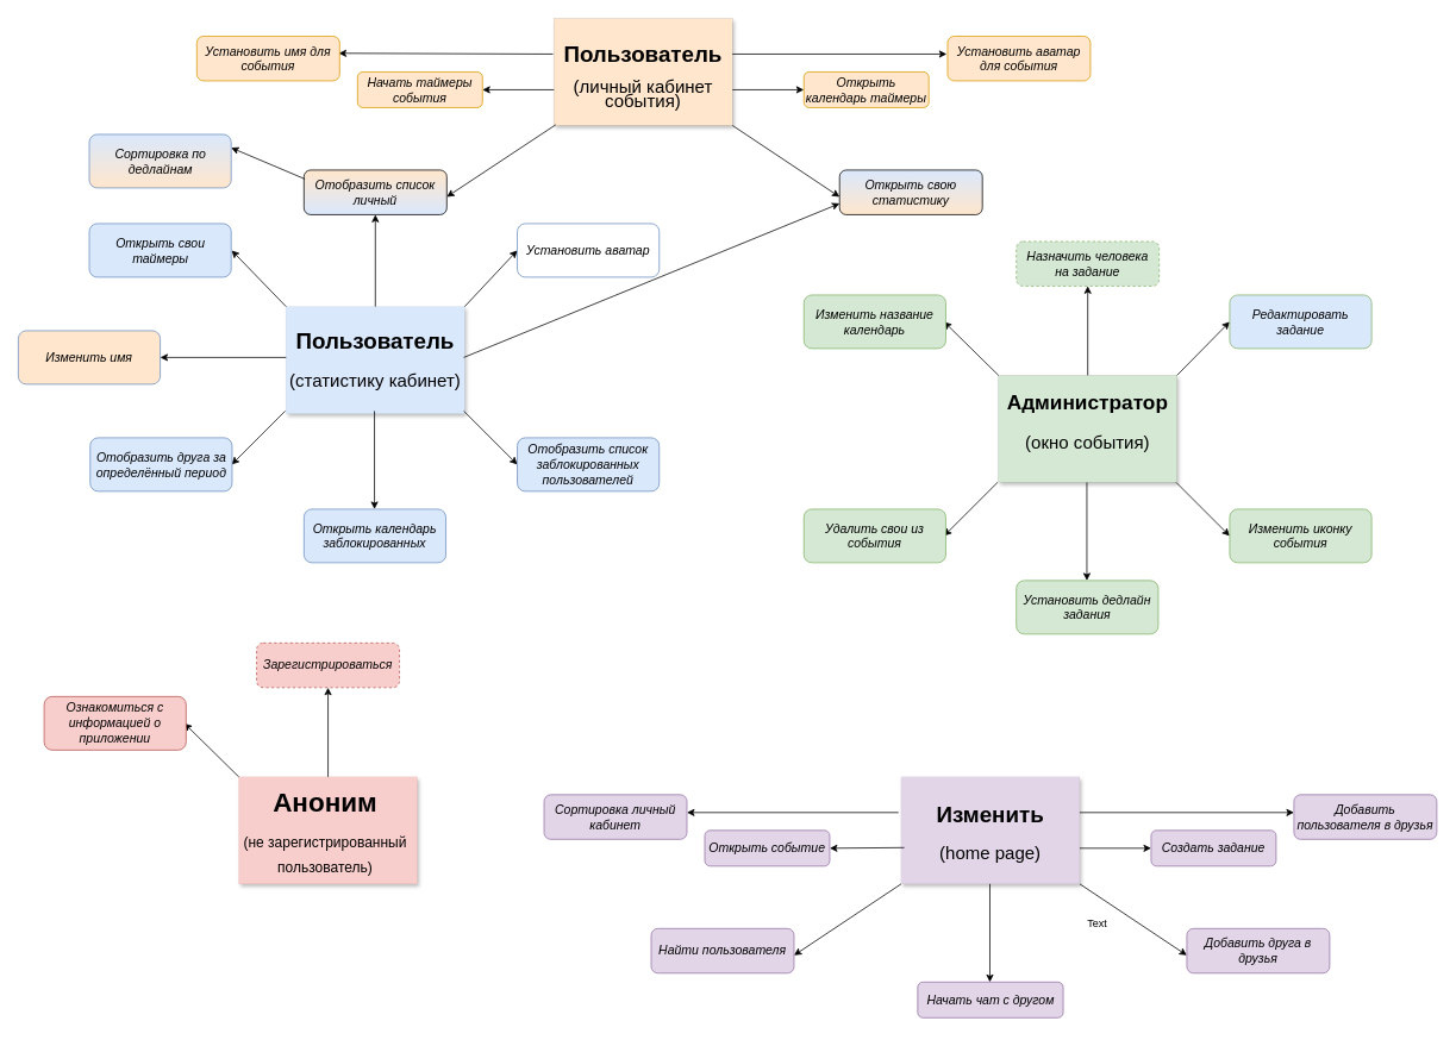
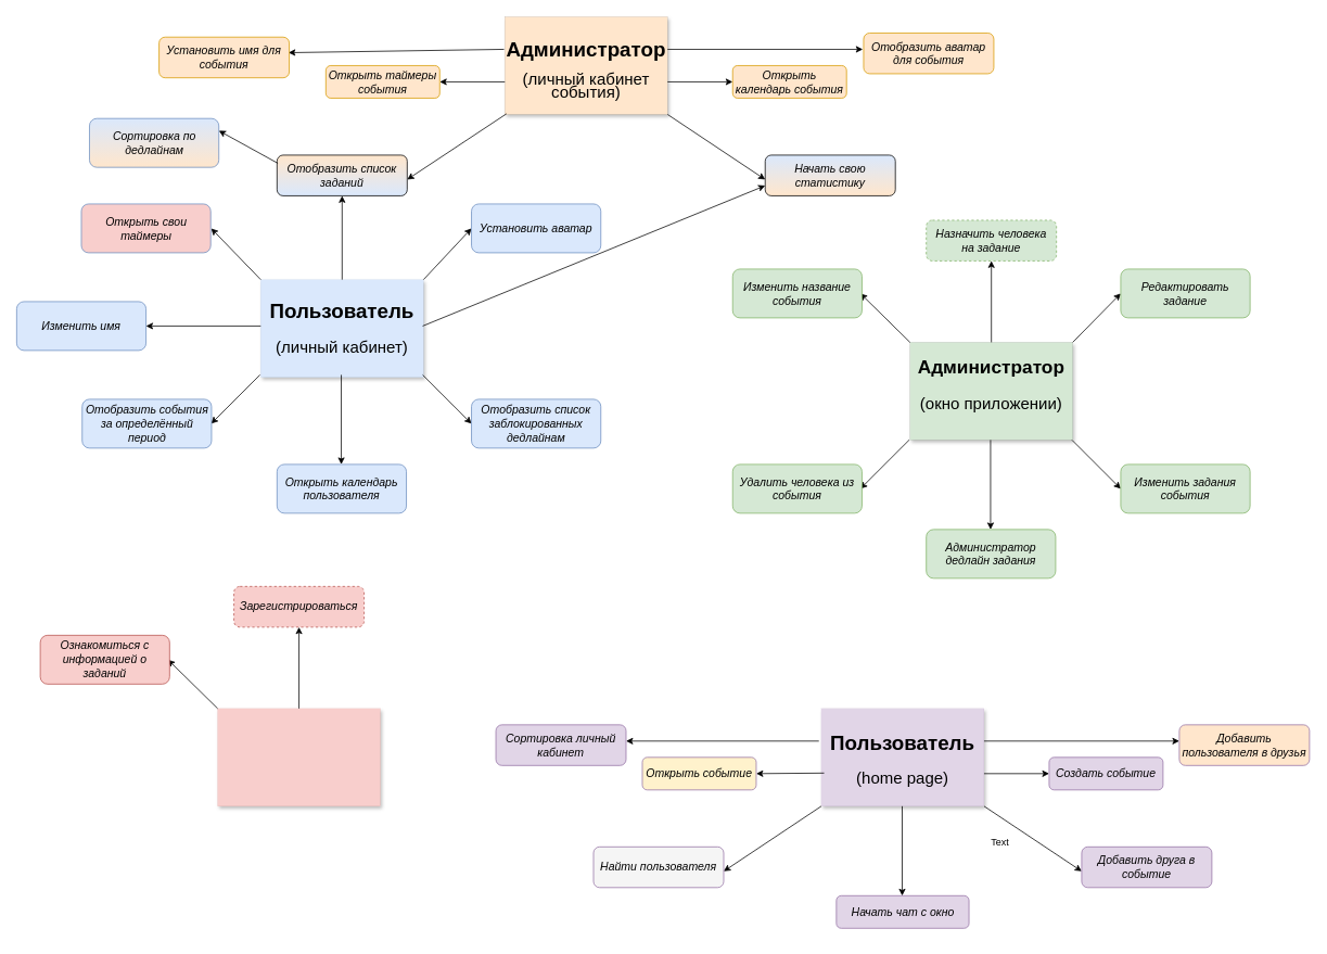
- <mxCell id="39" value="&lt;h1 style=&quot;margin-top: 0px; font-size: 25px; line-height: 110%;&quot;&gt;&lt;font style=&quot;font-size: 25px;&quot;&gt;Пользователь&lt;/font&gt;&lt;/h1&gt;&lt;div style=&quot;line-height: 110%;&quot;&gt;&lt;font style=&quot;font-size: 20px;&quot;&gt;(личный кабинет события)&lt;/font&gt;&lt;/div&gt;" style="text;html=1;whiteSpace=wrap;overflow=hidden;rounded=0;align=center;" vertex="1" parent="1"><mxGeometry x="620" y="40" width="200" height="90" as="geometry" /></mxCell>
+ <mxCell id="39" value="&lt;h1 style=&quot;margin-top: 0px; font-size: 25px; line-height: 110%;&quot;&gt;&lt;font style=&quot;font-size: 25px;&quot;&gt;Администратор&lt;/font&gt;&lt;/h1&gt;&lt;div style=&quot;line-height: 110%;&quot;&gt;&lt;font style=&quot;font-size: 20px;&quot;&gt;(личный кабинет события)&lt;/font&gt;&lt;/div&gt;" style="text;html=1;whiteSpace=wrap;overflow=hidden;rounded=0;align=center;" vertex="1" parent="1"><mxGeometry x="620" y="40" width="200" height="90" as="geometry" /></mxCell>
- <mxCell id="12" value="&lt;font style=&quot;font-size: 14px;&quot;&gt;&lt;i&gt;Установить имя для события&lt;/i&gt;&lt;/font&gt;" style="rounded=1;whiteSpace=wrap;html=1;fillColor=#FFE6CC;strokeColor=#d79b00;gradientColor=none;" vertex="1" parent="1"><mxGeometry x="220" y="40" width="160" height="50" as="geometry" /></mxCell>
+ <mxCell id="12" value="&lt;font style=&quot;font-size: 14px;&quot;&gt;&lt;i&gt;Установить имя для события&lt;/i&gt;&lt;/font&gt;" style="rounded=1;whiteSpace=wrap;html=1;fillColor=#FFE6CC;strokeColor=#d79b00;gradientColor=none;" vertex="1" parent="1"><mxGeometry x="195" y="45" width="160" height="50" as="geometry" /></mxCell>
- <mxCell id="6" value="&lt;font style=&quot;font-size: 14px;&quot;&gt;&lt;i&gt;Установить аватар для события&lt;/i&gt;&lt;/font&gt;" style="rounded=1;whiteSpace=wrap;html=1;fillColor=#ffe6cc;strokeColor=#d79b00;" vertex="1" parent="1"><mxGeometry x="1061" y="40" width="160" height="50" as="geometry" /></mxCell>
+ <mxCell id="6" value="&lt;font style=&quot;font-size: 14px;&quot;&gt;&lt;i&gt;Отобразить аватар для события&lt;/i&gt;&lt;/font&gt;" style="rounded=1;whiteSpace=wrap;html=1;fillColor=#ffe6cc;strokeColor=#d79b00;" vertex="1" parent="1"><mxGeometry x="1061" y="40" width="160" height="50" as="geometry" /></mxCell>
- <mxCell id="13" value="&lt;i&gt;&lt;font style=&quot;font-size: 14px;&quot;&gt;Начать таймеры события&lt;/font&gt;&lt;/i&gt;" style="rounded=1;whiteSpace=wrap;html=1;fillColor=#ffe6cc;strokeColor=#d79b00;" vertex="1" parent="1"><mxGeometry x="400" y="80" width="140" height="40" as="geometry" /></mxCell>
+ <mxCell id="13" value="&lt;i&gt;&lt;font style=&quot;font-size: 14px;&quot;&gt;Открыть таймеры события&lt;/font&gt;&lt;/i&gt;" style="rounded=1;whiteSpace=wrap;html=1;fillColor=#ffe6cc;strokeColor=#d79b00;" vertex="1" parent="1"><mxGeometry x="400" y="80" width="140" height="40" as="geometry" /></mxCell>
- <mxCell id="7" value="&lt;i&gt;&lt;font style=&quot;font-size: 14px;&quot;&gt;Открыть календарь таймеры&lt;/font&gt;&lt;/i&gt;" style="rounded=1;whiteSpace=wrap;html=1;fillColor=#ffe6cc;strokeColor=#d79b00;" vertex="1" parent="1"><mxGeometry x="900" y="80" width="140" height="40" as="geometry" /></mxCell>
+ <mxCell id="7" value="&lt;i&gt;&lt;font style=&quot;font-size: 14px;&quot;&gt;Открыть календарь события&lt;/font&gt;&lt;/i&gt;" style="rounded=1;whiteSpace=wrap;html=1;fillColor=#ffe6cc;strokeColor=#d79b00;" vertex="1" parent="1"><mxGeometry x="900" y="80" width="140" height="40" as="geometry" /></mxCell>
- <mxCell id="18" value="&lt;font style=&quot;font-size: 14px;&quot;&gt;&lt;i&gt;Сортировка по дедлайнам&lt;/i&gt;&lt;/font&gt;" style="rounded=1;whiteSpace=wrap;html=1;fillColor=#dae8fc;strokeColor=#6c8ebf;gradientColor=#ffe6cc;" vertex="1" parent="1"><mxGeometry x="99.5" y="150" width="159" height="60" as="geometry" /></mxCell>
+ <mxCell id="18" value="&lt;font style=&quot;font-size: 14px;&quot;&gt;&lt;i&gt;Сортировка по дедлайнам&lt;/i&gt;&lt;/font&gt;" style="rounded=1;whiteSpace=wrap;html=1;fillColor=#dae8fc;strokeColor=#6c8ebf;gradientColor=#ffe6cc;" vertex="1" parent="1"><mxGeometry x="109.5" y="145" width="159" height="60" as="geometry" /></mxCell>
- <mxCell id="14" value="&lt;font style=&quot;font-size: 14px;&quot;&gt;&lt;i&gt;Отобразить список личный&lt;/i&gt;&lt;/font&gt;" style="rounded=1;whiteSpace=wrap;html=1;gradientColor=#dae8fc;fillColor=#ffe6cc;" vertex="1" parent="1"><mxGeometry x="340" y="190" width="160" height="50" as="geometry" /></mxCell>
+ <mxCell id="14" value="&lt;font style=&quot;font-size: 14px;&quot;&gt;&lt;i&gt;Отобразить список заданий&lt;/i&gt;&lt;/font&gt;" style="rounded=1;whiteSpace=wrap;html=1;gradientColor=#dae8fc;fillColor=#ffe6cc;" vertex="1" parent="1"><mxGeometry x="340" y="190" width="160" height="50" as="geometry" /></mxCell>
- <mxCell id="8" value="&lt;i&gt;&lt;font style=&quot;font-size: 14px;&quot;&gt;Открыть свою статистику&lt;/font&gt;&lt;/i&gt;" style="rounded=1;whiteSpace=wrap;html=1;gradientColor=#ffe6cc;fillColor=#dae8fc;" vertex="1" parent="1"><mxGeometry x="940" y="190" width="160" height="50" as="geometry" /></mxCell>
+ <mxCell id="8" value="&lt;i&gt;&lt;font style=&quot;font-size: 14px;&quot;&gt;Начать свою статистику&lt;/font&gt;&lt;/i&gt;" style="rounded=1;whiteSpace=wrap;html=1;gradientColor=#ffe6cc;fillColor=#dae8fc;" vertex="1" parent="1"><mxGeometry x="940" y="190" width="160" height="50" as="geometry" /></mxCell>
- <mxCell id="27" value="&lt;font style=&quot;font-size: 14px;&quot;&gt;&lt;i&gt;Открыть свои таймеры&lt;/i&gt;&lt;/font&gt;" style="rounded=1;whiteSpace=wrap;html=1;shadow=0;fillColor=#dae8fc;strokeColor=#6c8ebf;" vertex="1" parent="1"><mxGeometry x="99.5" y="250" width="159" height="60" as="geometry" /></mxCell>
+ <mxCell id="27" value="&lt;font style=&quot;font-size: 14px;&quot;&gt;&lt;i&gt;Открыть свои таймеры&lt;/i&gt;&lt;/font&gt;" style="rounded=1;whiteSpace=wrap;html=1;shadow=0;fillColor=#f8cecc;strokeColor=#6c8ebf;" vertex="1" parent="1"><mxGeometry x="99.5" y="250" width="159" height="60" as="geometry" /></mxCell>
- <mxCell id="29" value="&lt;font style=&quot;font-size: 14px;&quot;&gt;&lt;i&gt;Установить аватар&lt;/i&gt;&lt;/font&gt;" style="rounded=1;whiteSpace=wrap;html=1;fillColor=#ffffff;strokeColor=#6c8ebf;" vertex="1" parent="1"><mxGeometry x="579" y="250" width="159" height="60" as="geometry" /></mxCell>
+ <mxCell id="29" value="&lt;font style=&quot;font-size: 14px;&quot;&gt;&lt;i&gt;Установить аватар&lt;/i&gt;&lt;/font&gt;" style="rounded=1;whiteSpace=wrap;html=1;fillColor=#dae8fc;strokeColor=#6c8ebf;" vertex="1" parent="1"><mxGeometry x="579" y="250" width="159" height="60" as="geometry" /></mxCell>
- <mxCell id="70" value="&lt;font style=&quot;font-size: 14px;&quot;&gt;&lt;i&gt;Изменить название календарь&lt;/i&gt;&lt;/font&gt;" style="rounded=1;whiteSpace=wrap;html=1;fillColor=#d5e8d4;strokeColor=#82b366;" vertex="1" parent="1"><mxGeometry x="900" y="330" width="159" height="60" as="geometry" /></mxCell>
+ <mxCell id="70" value="&lt;font style=&quot;font-size: 14px;&quot;&gt;&lt;i&gt;Изменить название события&lt;/i&gt;&lt;/font&gt;" style="rounded=1;whiteSpace=wrap;html=1;fillColor=#d5e8d4;strokeColor=#82b366;" vertex="1" parent="1"><mxGeometry x="900" y="330" width="159" height="60" as="geometry" /></mxCell>
- <mxCell id="67" value="&lt;font style=&quot;font-size: 14px;&quot;&gt;&lt;i&gt;Редактировать&lt;/i&gt;&lt;/font&gt;&lt;div&gt;&lt;font style=&quot;font-size: 14px;&quot;&gt;&lt;i&gt;задание&lt;/i&gt;&lt;/font&gt;&lt;/div&gt;" style="rounded=1;whiteSpace=wrap;html=1;fillColor=#dae8fc;strokeColor=#82b366;" vertex="1" parent="1"><mxGeometry x="1377" y="330" width="159" height="60" as="geometry" /></mxCell>
+ <mxCell id="67" value="&lt;font style=&quot;font-size: 14px;&quot;&gt;&lt;i&gt;Редактировать&lt;/i&gt;&lt;/font&gt;&lt;div&gt;&lt;font style=&quot;font-size: 14px;&quot;&gt;&lt;i&gt;задание&lt;/i&gt;&lt;/font&gt;&lt;/div&gt;" style="rounded=1;whiteSpace=wrap;html=1;fillColor=#d5e8d4;strokeColor=#82b366;" vertex="1" parent="1"><mxGeometry x="1377" y="330" width="159" height="60" as="geometry" /></mxCell>
- <mxCell id="16" value="&lt;h1 style=&quot;margin-top: 0px;&quot;&gt;&lt;font style=&quot;font-size: 25px;&quot;&gt;Пользователь&lt;/font&gt;&lt;/h1&gt;&lt;div&gt;&lt;font style=&quot;font-size: 20px;&quot;&gt;(статистику кабинет)&lt;/font&gt;&lt;/div&gt;" style="text;html=1;whiteSpace=wrap;overflow=hidden;rounded=0;align=center;" vertex="1" parent="1"><mxGeometry x="320" y="360" width="200" height="120" as="geometry" /></mxCell>
+ <mxCell id="16" value="&lt;h1 style=&quot;margin-top: 0px;&quot;&gt;&lt;font style=&quot;font-size: 25px;&quot;&gt;Пользователь&lt;/font&gt;&lt;/h1&gt;&lt;div&gt;&lt;font style=&quot;font-size: 20px;&quot;&gt;(личный кабинет)&lt;/font&gt;&lt;/div&gt;" style="text;html=1;whiteSpace=wrap;overflow=hidden;rounded=0;align=center;" vertex="1" parent="1"><mxGeometry x="320" y="360" width="200" height="120" as="geometry" /></mxCell>
- <mxCell id="28" value="&lt;font style=&quot;font-size: 14px;&quot;&gt;&lt;i&gt;Изменить имя&lt;/i&gt;&lt;/font&gt;" style="rounded=1;whiteSpace=wrap;html=1;fillColor=#ffe6cc;strokeColor=#6c8ebf;" vertex="1" parent="1"><mxGeometry x="20" y="370" width="159" height="60" as="geometry" /></mxCell>
+ <mxCell id="28" value="&lt;font style=&quot;font-size: 14px;&quot;&gt;&lt;i&gt;Изменить имя&lt;/i&gt;&lt;/font&gt;" style="rounded=1;whiteSpace=wrap;html=1;fillColor=#dae8fc;strokeColor=#6c8ebf;" vertex="1" parent="1"><mxGeometry x="20" y="370" width="159" height="60" as="geometry" /></mxCell>
- <mxCell id="60" value="&lt;h1 style=&quot;margin-top: 0px; font-size: 23px;&quot;&gt;&lt;span style=&quot;background-color: initial;&quot;&gt;&lt;font style=&quot;font-size: 23px;&quot;&gt;Администратор&lt;/font&gt;&lt;/span&gt;&lt;/h1&gt;&lt;h1 style=&quot;margin-top: 0px;&quot;&gt;&lt;span style=&quot;background-color: initial; font-weight: normal;&quot;&gt;&lt;font style=&quot;font-size: 20px;&quot;&gt;(окно события)&lt;/font&gt;&lt;/span&gt;&lt;br&gt;&lt;/h1&gt;" style="text;html=1;whiteSpace=wrap;overflow=hidden;rounded=0;align=center;" vertex="1" parent="1"><mxGeometry x="1122.5" y="430" width="190" height="100" as="geometry" /></mxCell>
+ <mxCell id="60" value="&lt;h1 style=&quot;margin-top: 0px; font-size: 23px;&quot;&gt;&lt;span style=&quot;background-color: initial;&quot;&gt;&lt;font style=&quot;font-size: 23px;&quot;&gt;Администратор&lt;/font&gt;&lt;/span&gt;&lt;/h1&gt;&lt;h1 style=&quot;margin-top: 0px;&quot;&gt;&lt;span style=&quot;background-color: initial; font-weight: normal;&quot;&gt;&lt;font style=&quot;font-size: 20px;&quot;&gt;(окно приложении)&lt;/font&gt;&lt;/span&gt;&lt;br&gt;&lt;/h1&gt;" style="text;html=1;whiteSpace=wrap;overflow=hidden;rounded=0;align=center;" vertex="1" parent="1"><mxGeometry x="1122.5" y="430" width="190" height="100" as="geometry" /></mxCell>
- <mxCell id="30" value="&lt;font style=&quot;font-size: 14px;&quot;&gt;&lt;i&gt;Отобразить друга за определённый период&lt;/i&gt;&lt;/font&gt;" style="rounded=1;whiteSpace=wrap;html=1;fillColor=#dae8fc;strokeColor=#6c8ebf;" vertex="1" parent="1"><mxGeometry x="100.5" y="490" width="159" height="60" as="geometry" /></mxCell>
+ <mxCell id="30" value="&lt;font style=&quot;font-size: 14px;&quot;&gt;&lt;i&gt;Отобразить события за определённый период&lt;/i&gt;&lt;/font&gt;" style="rounded=1;whiteSpace=wrap;html=1;fillColor=#dae8fc;strokeColor=#6c8ebf;" vertex="1" parent="1"><mxGeometry x="100.5" y="490" width="159" height="60" as="geometry" /></mxCell>
- <mxCell id="31" value="&lt;font style=&quot;font-size: 14px;&quot;&gt;&lt;i&gt;Отобразить список заблокированных пользователей&lt;/i&gt;&lt;/font&gt;" style="rounded=1;whiteSpace=wrap;html=1;fillColor=#dae8fc;strokeColor=#6c8ebf;" vertex="1" parent="1"><mxGeometry x="579" y="490" width="159" height="60" as="geometry" /></mxCell>
+ <mxCell id="31" value="&lt;font style=&quot;font-size: 14px;&quot;&gt;&lt;i&gt;Отобразить список заблокированных дедлайнам&lt;/i&gt;&lt;/font&gt;" style="rounded=1;whiteSpace=wrap;html=1;fillColor=#dae8fc;strokeColor=#6c8ebf;" vertex="1" parent="1"><mxGeometry x="579" y="490" width="159" height="60" as="geometry" /></mxCell>
- <mxCell id="32" value="&lt;font style=&quot;font-size: 14px;&quot;&gt;&lt;i&gt;Открыть календарь заблокированных&lt;/i&gt;&lt;/font&gt;" style="rounded=1;whiteSpace=wrap;html=1;fillColor=#dae8fc;strokeColor=#6c8ebf;" vertex="1" parent="1"><mxGeometry x="340" y="570" width="159" height="60" as="geometry" /></mxCell>
+ <mxCell id="32" value="&lt;font style=&quot;font-size: 14px;&quot;&gt;&lt;i&gt;Открыть календарь пользователя&lt;/i&gt;&lt;/font&gt;" style="rounded=1;whiteSpace=wrap;html=1;fillColor=#dae8fc;strokeColor=#6c8ebf;" vertex="1" parent="1"><mxGeometry x="340" y="570" width="159" height="60" as="geometry" /></mxCell>
- <mxCell id="71" value="&lt;font style=&quot;font-size: 14px;&quot;&gt;&lt;i&gt;Удалить свои из события&lt;/i&gt;&lt;/font&gt;" style="rounded=1;whiteSpace=wrap;html=1;fillColor=#d5e8d4;strokeColor=#82b366;" vertex="1" parent="1"><mxGeometry x="900" y="570" width="159" height="60" as="geometry" /></mxCell>
+ <mxCell id="71" value="&lt;font style=&quot;font-size: 14px;&quot;&gt;&lt;i&gt;Удалить человека из события&lt;/i&gt;&lt;/font&gt;" style="rounded=1;whiteSpace=wrap;html=1;fillColor=#d5e8d4;strokeColor=#82b366;" vertex="1" parent="1"><mxGeometry x="900" y="570" width="159" height="60" as="geometry" /></mxCell>
- <mxCell id="68" value="&lt;font style=&quot;font-size: 14px;&quot;&gt;&lt;i&gt;Изменить иконку события&lt;/i&gt;&lt;/font&gt;" style="rounded=1;whiteSpace=wrap;html=1;fillColor=#d5e8d4;strokeColor=#82b366;" vertex="1" parent="1"><mxGeometry x="1377" y="570" width="159" height="60" as="geometry" /></mxCell>
+ <mxCell id="68" value="&lt;font style=&quot;font-size: 14px;&quot;&gt;&lt;i&gt;Изменить задания события&lt;/i&gt;&lt;/font&gt;" style="rounded=1;whiteSpace=wrap;html=1;fillColor=#d5e8d4;strokeColor=#82b366;" vertex="1" parent="1"><mxGeometry x="1377" y="570" width="159" height="60" as="geometry" /></mxCell>
- <mxCell id="69" value="&lt;font style=&quot;font-size: 14px;&quot;&gt;&lt;i&gt;Установить дедлайн задания&lt;/i&gt;&lt;/font&gt;" style="rounded=1;whiteSpace=wrap;html=1;fillColor=#d5e8d4;strokeColor=#82b366;" vertex="1" parent="1"><mxGeometry x="1138" y="650" width="159" height="60" as="geometry" /></mxCell>
+ <mxCell id="69" value="&lt;font style=&quot;font-size: 14px;&quot;&gt;&lt;i&gt;Администратор дедлайн задания&lt;/i&gt;&lt;/font&gt;" style="rounded=1;whiteSpace=wrap;html=1;fillColor=#d5e8d4;strokeColor=#82b366;" vertex="1" parent="1"><mxGeometry x="1138" y="650" width="159" height="60" as="geometry" /></mxCell>
- <mxCell id="38" value="&lt;font style=&quot;font-size: 14px;&quot;&gt;&lt;i&gt;Ознакомиться с информацией о приложении&lt;/i&gt;&lt;/font&gt;" style="rounded=1;whiteSpace=wrap;html=1;fillColor=#f8cecc;strokeColor=#b85450;" vertex="1" parent="1"><mxGeometry x="49" y="780" width="159" height="60" as="geometry" /></mxCell>
+ <mxCell id="38" value="&lt;font style=&quot;font-size: 14px;&quot;&gt;&lt;i&gt;Ознакомиться с информацией о заданий&lt;/i&gt;&lt;/font&gt;" style="rounded=1;whiteSpace=wrap;html=1;fillColor=#f8cecc;strokeColor=#b85450;" vertex="1" parent="1"><mxGeometry x="49" y="780" width="159" height="60" as="geometry" /></mxCell>
- <mxCell id="41" value="&lt;h1 style=&quot;margin-top: 0px; font-size: 25px;&quot;&gt;&lt;font style=&quot;font-size: 25px;&quot;&gt;Изменить&lt;/font&gt;&lt;/h1&gt;&lt;div style=&quot;&quot;&gt;&lt;font style=&quot;font-size: 20px;&quot;&gt;(home page)&lt;/font&gt;&lt;/div&gt;" style="text;html=1;whiteSpace=wrap;overflow=hidden;rounded=0;align=center;" vertex="1" parent="1"><mxGeometry x="1009" y="890" width="200" height="90" as="geometry" /></mxCell>
+ <mxCell id="41" value="&lt;h1 style=&quot;margin-top: 0px; font-size: 25px;&quot;&gt;&lt;font style=&quot;font-size: 25px;&quot;&gt;Пользователь&lt;/font&gt;&lt;/h1&gt;&lt;div style=&quot;&quot;&gt;&lt;font style=&quot;font-size: 20px;&quot;&gt;(home page)&lt;/font&gt;&lt;/div&gt;" style="text;html=1;whiteSpace=wrap;overflow=hidden;rounded=0;align=center;" vertex="1" parent="1"><mxGeometry x="1009" y="890" width="200" height="90" as="geometry" /></mxCell>
- <mxCell id="46" value="&lt;font style=&quot;font-size: 14px;&quot;&gt;&lt;i&gt;Добавить пользователя в друзья&lt;/i&gt;&lt;/font&gt;" style="rounded=1;whiteSpace=wrap;html=1;fillColor=#e1d5e7;strokeColor=#9673a6;" vertex="1" parent="1"><mxGeometry x="1449" y="890" width="160" height="50" as="geometry" /></mxCell>
+ <mxCell id="46" value="&lt;font style=&quot;font-size: 14px;&quot;&gt;&lt;i&gt;Добавить пользователя в друзья&lt;/i&gt;&lt;/font&gt;" style="rounded=1;whiteSpace=wrap;html=1;fillColor=#ffe6cc;strokeColor=#9673a6;" vertex="1" parent="1"><mxGeometry x="1449" y="890" width="160" height="50" as="geometry" /></mxCell>
- <mxCell id="35" value="&lt;h1 style=&quot;margin-top: 0px; line-height: 100%;&quot;&gt;&lt;span style=&quot;background-color: initial;&quot;&gt;&lt;font style=&quot;font-size: 30px;&quot;&gt;Аноним&lt;/font&gt;&lt;/span&gt;&lt;/h1&gt;&lt;h1 style=&quot;margin-top: 0px; line-height: 105%;&quot;&gt;&lt;span style=&quot;background-color: initial; font-weight: normal;&quot;&gt;&lt;font style=&quot;font-size: 16px;&quot;&gt;(не зарегистрированный пользователь)&lt;/font&gt;&lt;/span&gt;&lt;br&gt;&lt;/h1&gt;" style="text;html=1;whiteSpace=wrap;overflow=hidden;rounded=0;align=center;strokeWidth=2;" vertex="1" parent="1"><mxGeometry x="269" y="880" width="190" height="100" as="geometry" /></mxCell>
- <mxCell id="54" value="&lt;i&gt;&lt;font style=&quot;font-size: 14px;&quot;&gt;Открыть событие&lt;/font&gt;&lt;/i&gt;" style="rounded=1;whiteSpace=wrap;html=1;fillColor=#e1d5e7;strokeColor=#9673a6;" vertex="1" parent="1"><mxGeometry x="789" y="930" width="140" height="40" as="geometry" /></mxCell>
+ <mxCell id="54" value="&lt;i&gt;&lt;font style=&quot;font-size: 14px;&quot;&gt;Открыть событие&lt;/font&gt;&lt;/i&gt;" style="rounded=1;whiteSpace=wrap;html=1;fillColor=#fff2cc;strokeColor=#9673a6;" vertex="1" parent="1"><mxGeometry x="789" y="930" width="140" height="40" as="geometry" /></mxCell>
- <mxCell id="47" value="&lt;i&gt;&lt;font style=&quot;font-size: 14px;&quot;&gt;Создать задание&lt;/font&gt;&lt;/i&gt;" style="rounded=1;whiteSpace=wrap;html=1;fillColor=#e1d5e7;strokeColor=#9673a6;" vertex="1" parent="1"><mxGeometry x="1289" y="930" width="140" height="40" as="geometry" /></mxCell>
+ <mxCell id="47" value="&lt;i&gt;&lt;font style=&quot;font-size: 14px;&quot;&gt;Создать событие&lt;/font&gt;&lt;/i&gt;" style="rounded=1;whiteSpace=wrap;html=1;fillColor=#e1d5e7;strokeColor=#9673a6;" vertex="1" parent="1"><mxGeometry x="1289" y="930" width="140" height="40" as="geometry" /></mxCell>
- <mxCell id="55" value="&lt;font style=&quot;font-size: 14px;&quot;&gt;&lt;i&gt;Найти пользователя&lt;/i&gt;&lt;/font&gt;" style="rounded=1;whiteSpace=wrap;html=1;fillColor=#e1d5e7;strokeColor=#9673a6;" vertex="1" parent="1"><mxGeometry x="729" y="1040" width="160" height="50" as="geometry" /></mxCell>
+ <mxCell id="55" value="&lt;font style=&quot;font-size: 14px;&quot;&gt;&lt;i&gt;Найти пользователя&lt;/i&gt;&lt;/font&gt;" style="rounded=1;whiteSpace=wrap;html=1;fillColor=#f5f5f5;strokeColor=#9673a6;" vertex="1" parent="1"><mxGeometry x="729" y="1040" width="160" height="50" as="geometry" /></mxCell>
- <mxCell id="48" value="&lt;i&gt;&lt;font style=&quot;font-size: 14px;&quot;&gt;Добавить друга в друзья&lt;/font&gt;&lt;/i&gt;" style="rounded=1;whiteSpace=wrap;html=1;fillColor=#e1d5e7;strokeColor=#9673a6;" vertex="1" parent="1"><mxGeometry x="1329" y="1040" width="160" height="50" as="geometry" /></mxCell>
+ <mxCell id="48" value="&lt;i&gt;&lt;font style=&quot;font-size: 14px;&quot;&gt;Добавить друга в событие&lt;/font&gt;&lt;/i&gt;" style="rounded=1;whiteSpace=wrap;html=1;fillColor=#e1d5e7;strokeColor=#9673a6;" vertex="1" parent="1"><mxGeometry x="1329" y="1040" width="160" height="50" as="geometry" /></mxCell>
- <mxCell id="56" value="&lt;font style=&quot;font-size: 14px;&quot;&gt;&lt;i style=&quot;&quot;&gt;Начать чат с другом&lt;/i&gt;&lt;/font&gt;" style="rounded=1;whiteSpace=wrap;html=1;fillColor=#e1d5e7;strokeColor=#9673a6;" vertex="1" parent="1"><mxGeometry x="1027.5" y="1100" width="163" height="40" as="geometry" /></mxCell>
+ <mxCell id="56" value="&lt;font style=&quot;font-size: 14px;&quot;&gt;&lt;i style=&quot;&quot;&gt;Начать чат с окно&lt;/i&gt;&lt;/font&gt;" style="rounded=1;whiteSpace=wrap;html=1;fillColor=#e1d5e7;strokeColor=#9673a6;" vertex="1" parent="1"><mxGeometry x="1027.5" y="1100" width="163" height="40" as="geometry" /></mxCell>
